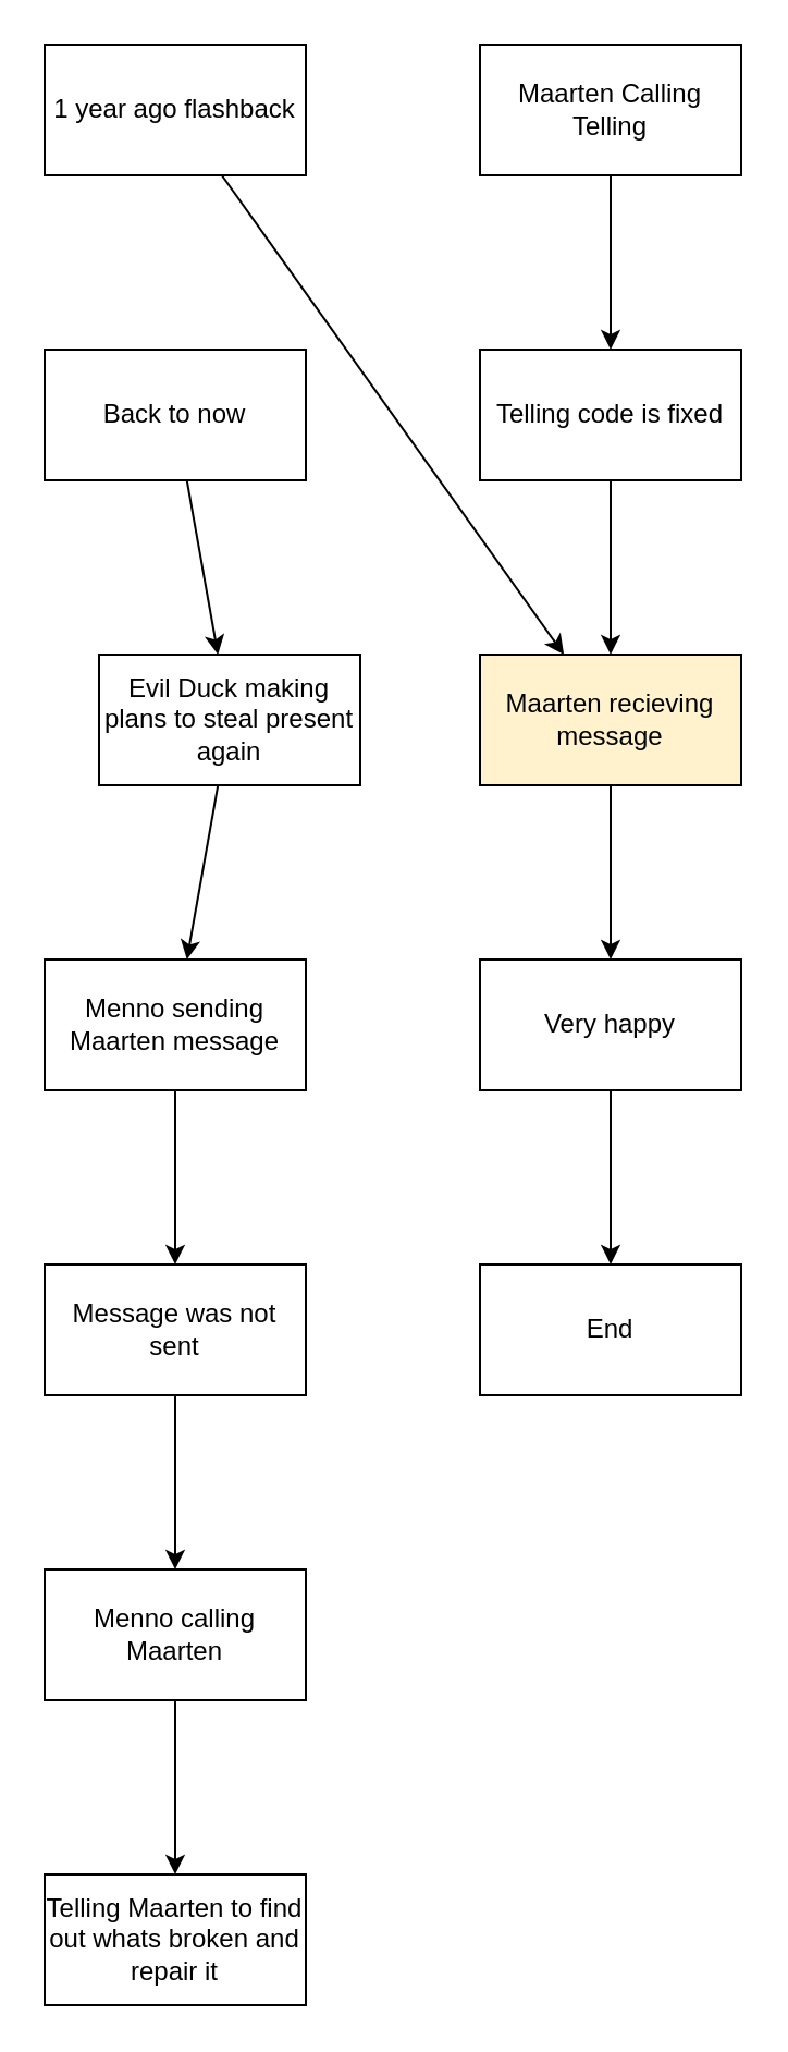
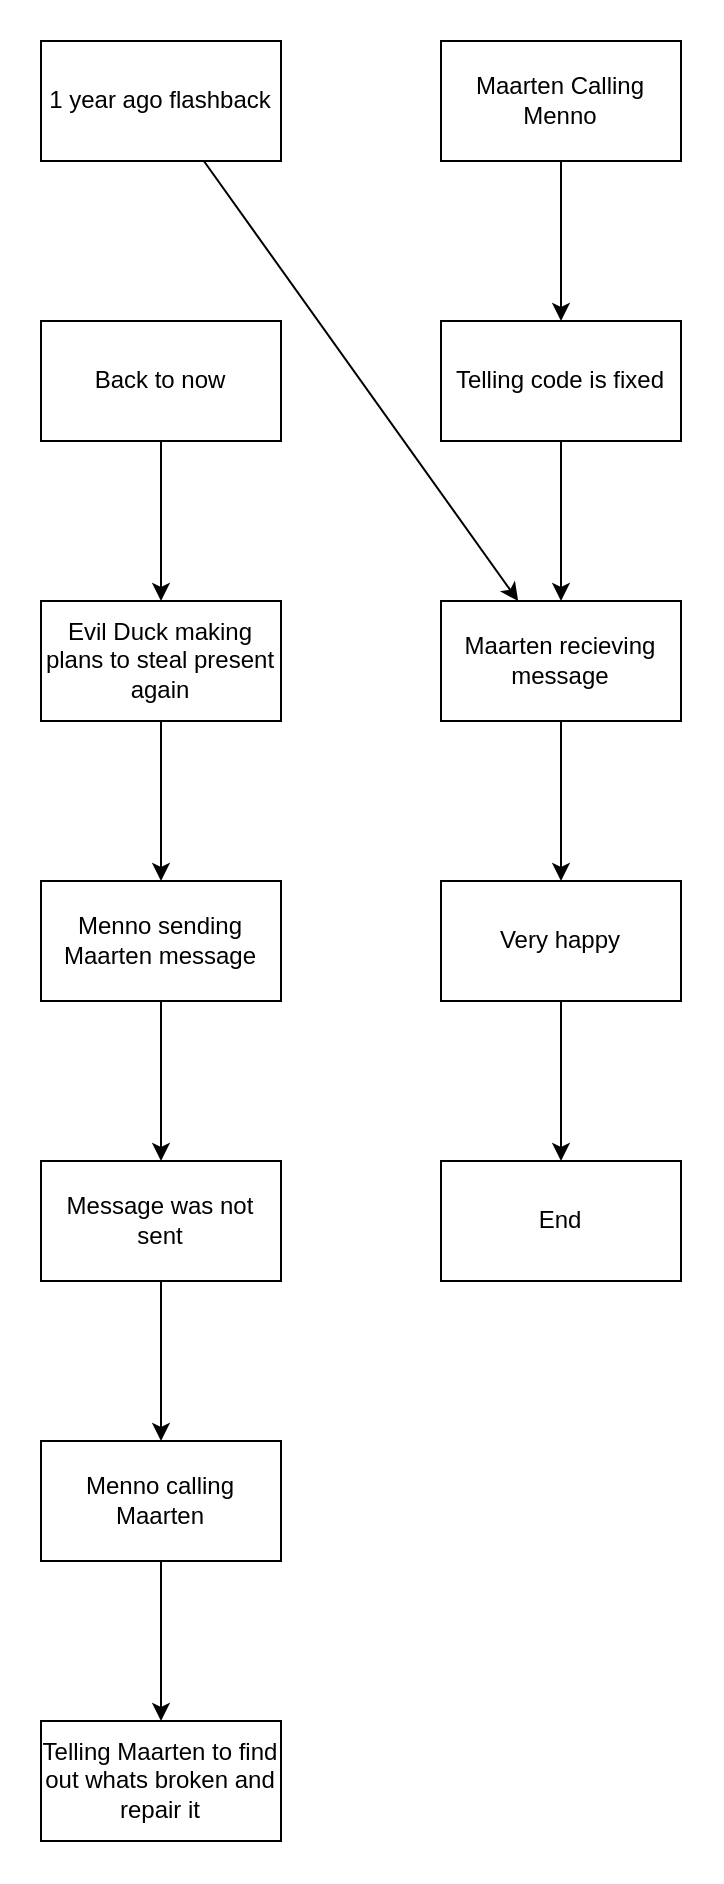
- <mxCell id="16" value="Maarten Calling Telling" style="rounded=0;whiteSpace=wrap;html=1;" vertex="1" parent="1"><mxGeometry x="220" y="20" width="120" height="60" as="geometry" /></mxCell>
+ <mxCell id="16" value="Maarten Calling Menno" style="rounded=0;whiteSpace=wrap;html=1;" vertex="1" parent="1"><mxGeometry x="220" y="20" width="120" height="60" as="geometry" /></mxCell>
- <mxCell id="7" value="Evil Duck making plans to steal present again" style="rounded=0;whiteSpace=wrap;html=1;" vertex="1" parent="1"><mxGeometry x="45" y="300" width="120" height="60" as="geometry" /></mxCell>
+ <mxCell id="7" value="Evil Duck making plans to steal present again" style="rounded=0;whiteSpace=wrap;html=1;" vertex="1" parent="1"><mxGeometry x="20" y="300" width="120" height="60" as="geometry" /></mxCell>
- <mxCell id="20" value="Maarten recieving message" style="rounded=0;whiteSpace=wrap;html=1;fillColor=#fff2cc;" vertex="1" parent="1"><mxGeometry x="220" y="300" width="120" height="60" as="geometry" /></mxCell>
+ <mxCell id="20" value="Maarten recieving message" style="rounded=0;whiteSpace=wrap;html=1;" vertex="1" parent="1"><mxGeometry x="220" y="300" width="120" height="60" as="geometry" /></mxCell>
